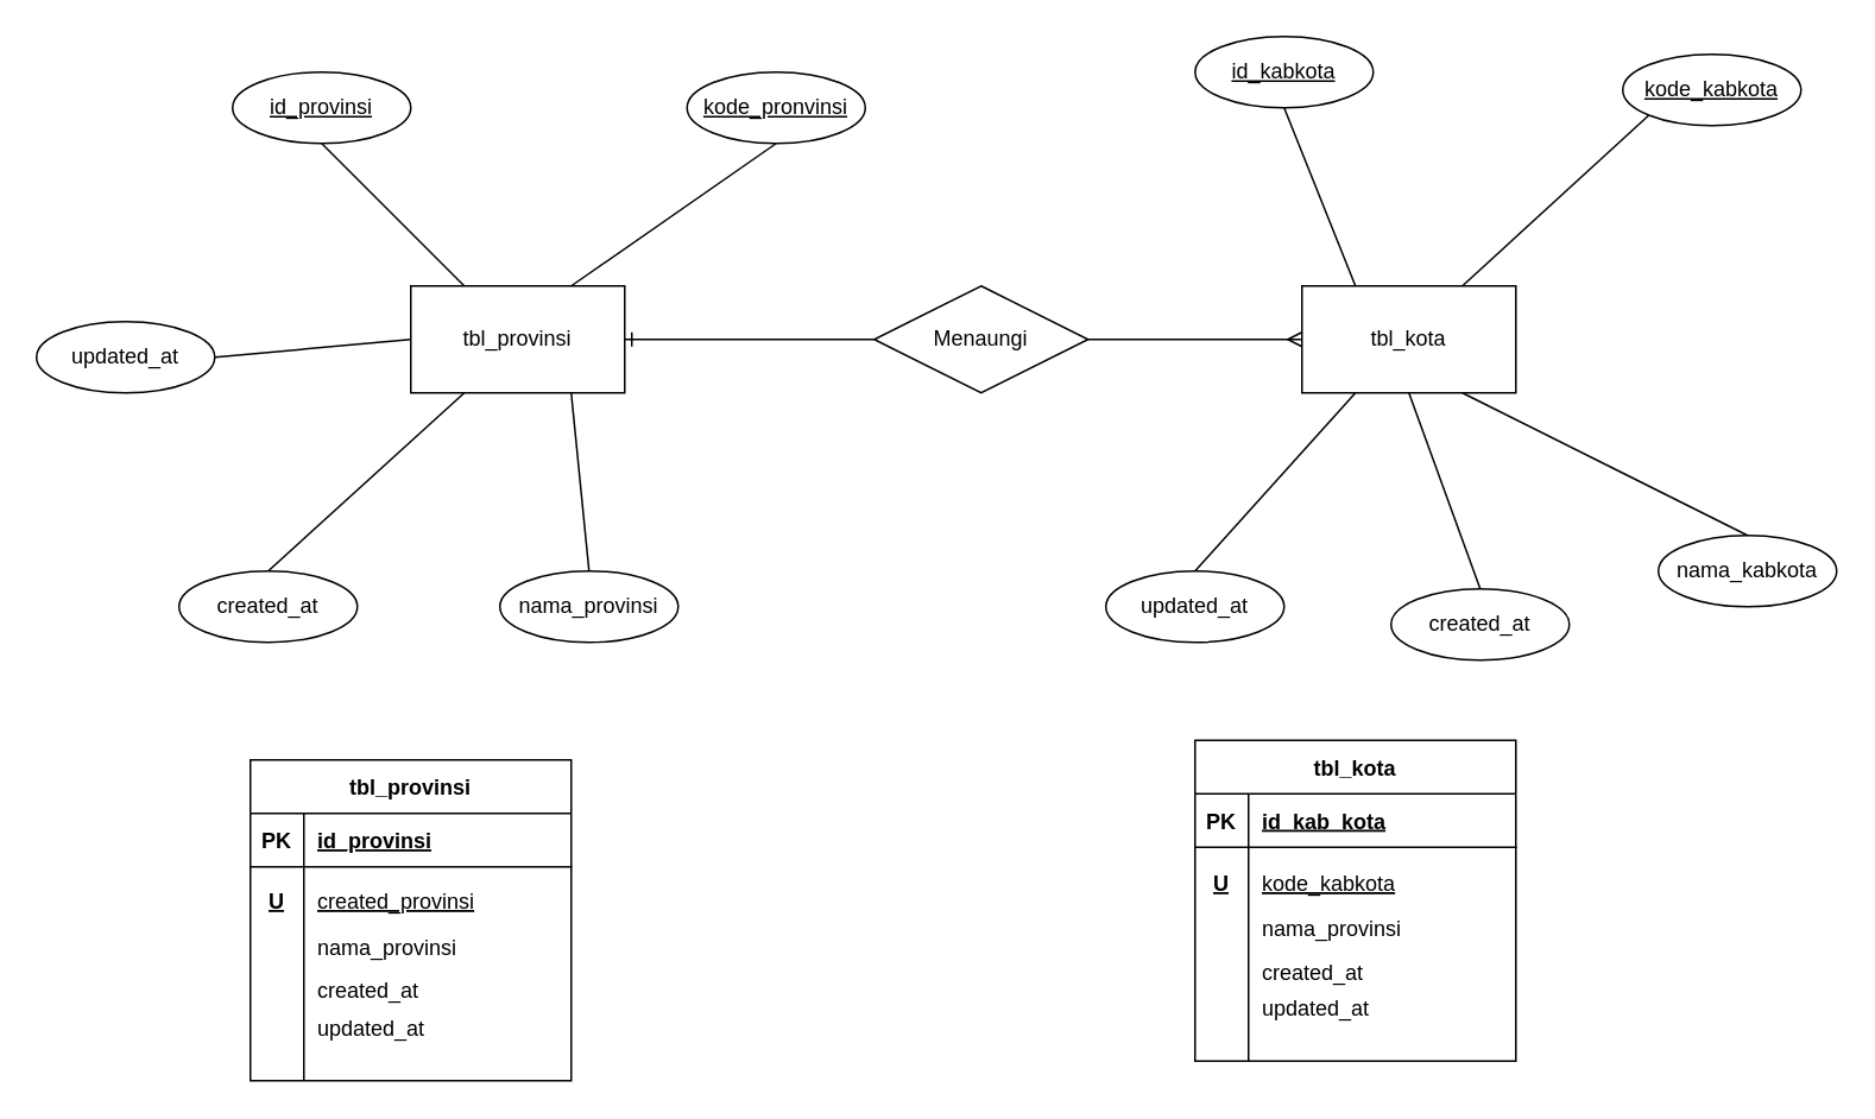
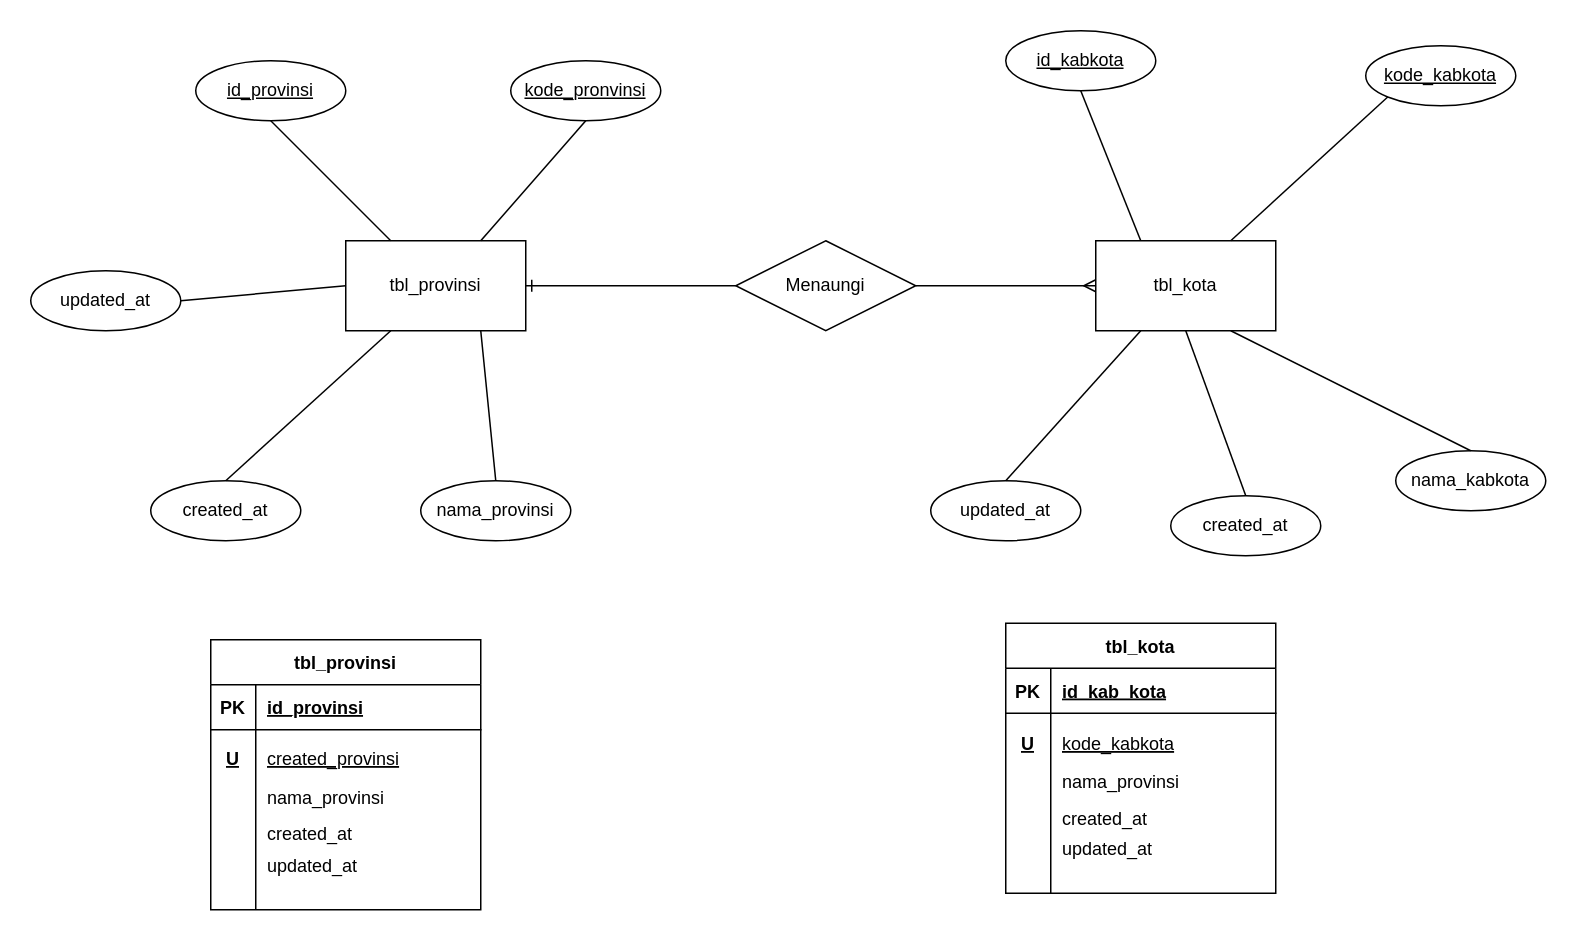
- <mxCell id="5" value="kode_pronvinsi" style="ellipse;whiteSpace=wrap;html=1;align=center;fontStyle=4;" parent="1" vertex="1"><mxGeometry x="385" y="40" width="100" height="40" as="geometry" /></mxCell>
+ <mxCell id="5" value="kode_pronvinsi" style="ellipse;whiteSpace=wrap;html=1;align=center;fontStyle=4;" parent="1" vertex="1"><mxGeometry x="340" y="40" width="100" height="40" as="geometry" /></mxCell>
